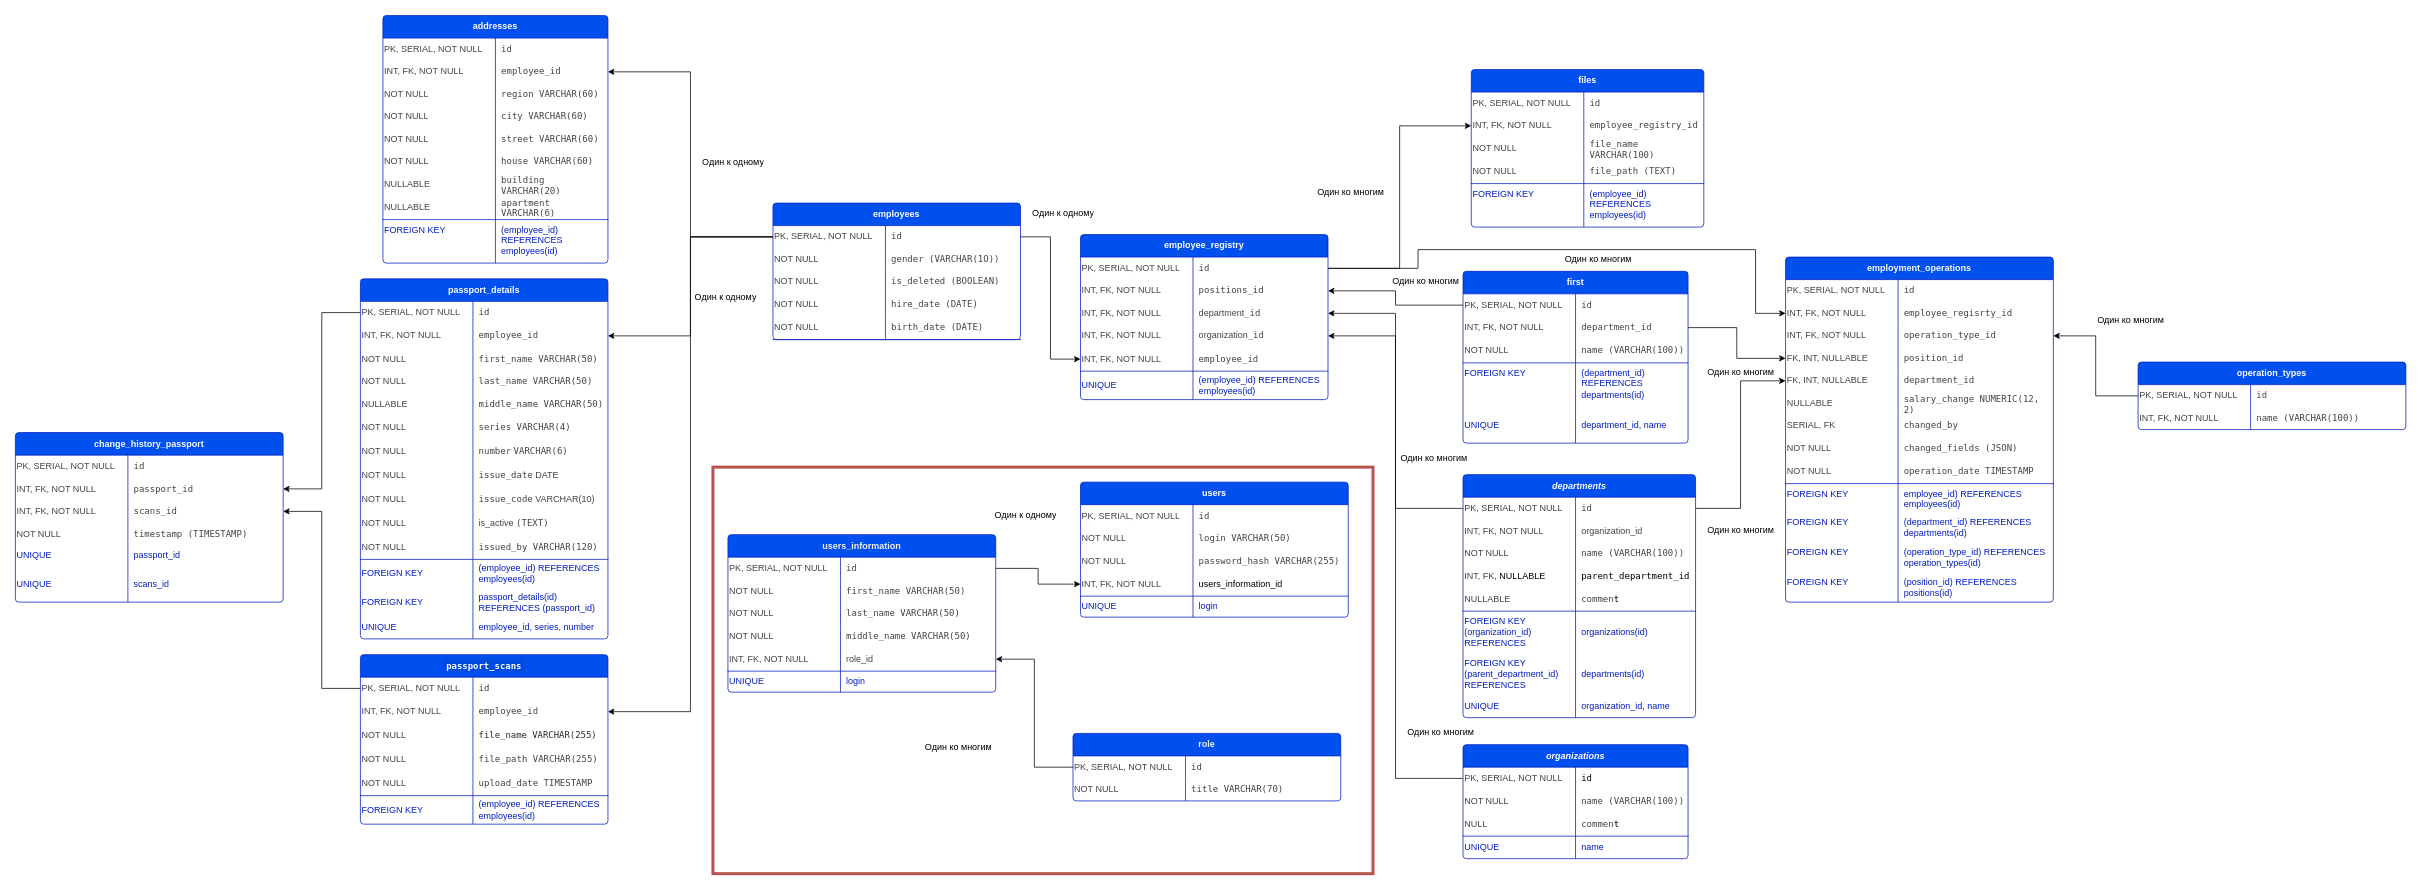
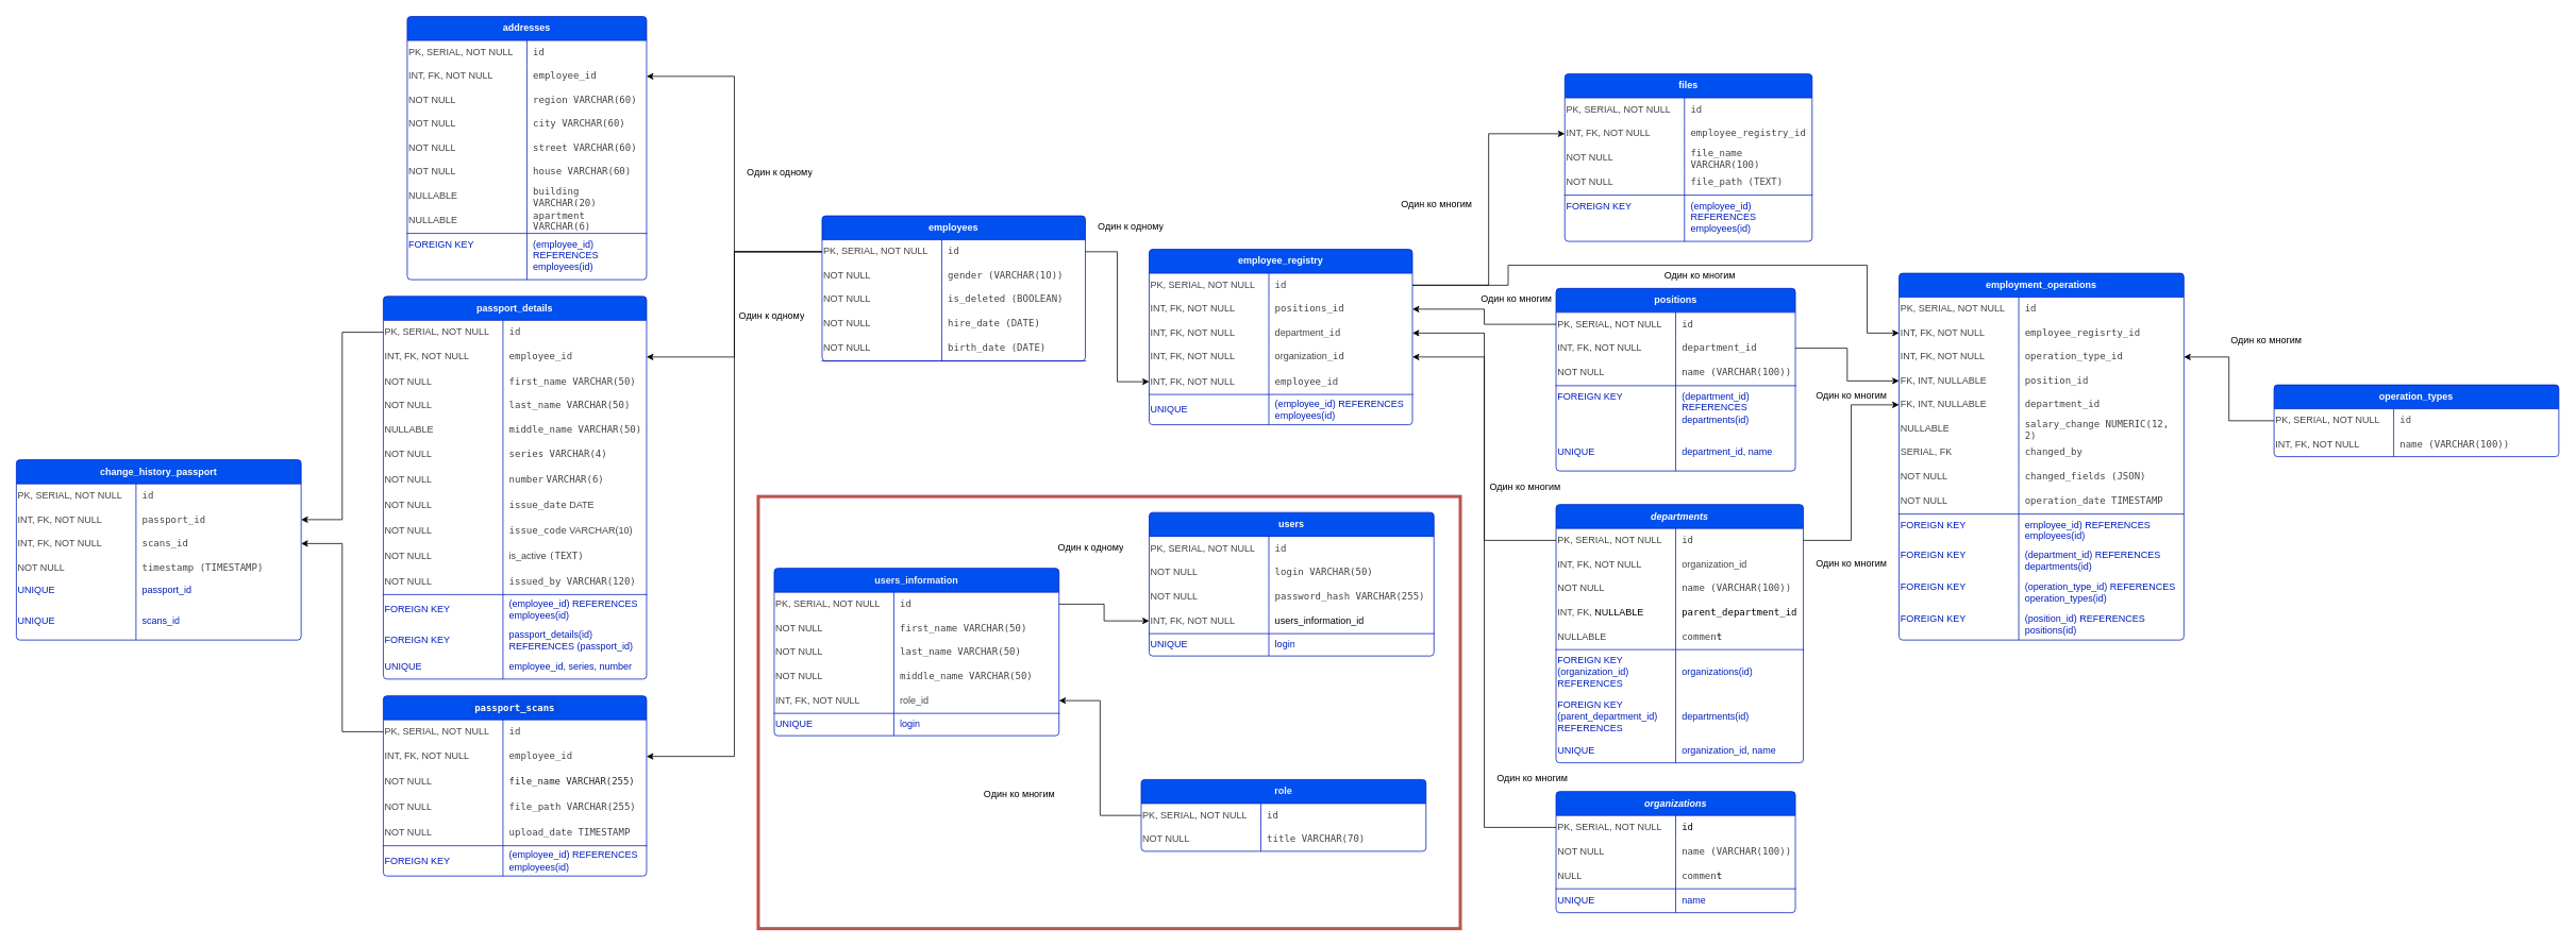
- <mxCell id="40" value="first" style="shape=table;startSize=30;container=1;collapsible=1;childLayout=tableLayout;fixedRows=1;rowLines=0;fontStyle=1;align=center;resizeLast=1;html=1;whiteSpace=wrap;fillColor=#0050ef;strokeColor=#001DBC;fontColor=#ffffff;rounded=1;arcSize=5;perimeterSpacing=0;" vertex="1" parent="1"><mxGeometry x="1950" y="361" width="300" height="229" as="geometry" /></mxCell>
+ <mxCell id="40" value="positions" style="shape=table;startSize=30;container=1;collapsible=1;childLayout=tableLayout;fixedRows=1;rowLines=0;fontStyle=1;align=center;resizeLast=1;html=1;whiteSpace=wrap;fillColor=#0050ef;strokeColor=#001DBC;fontColor=#ffffff;rounded=1;arcSize=5;perimeterSpacing=0;" vertex="1" parent="1"><mxGeometry x="1950" y="361" width="300" height="229" as="geometry" /></mxCell>
